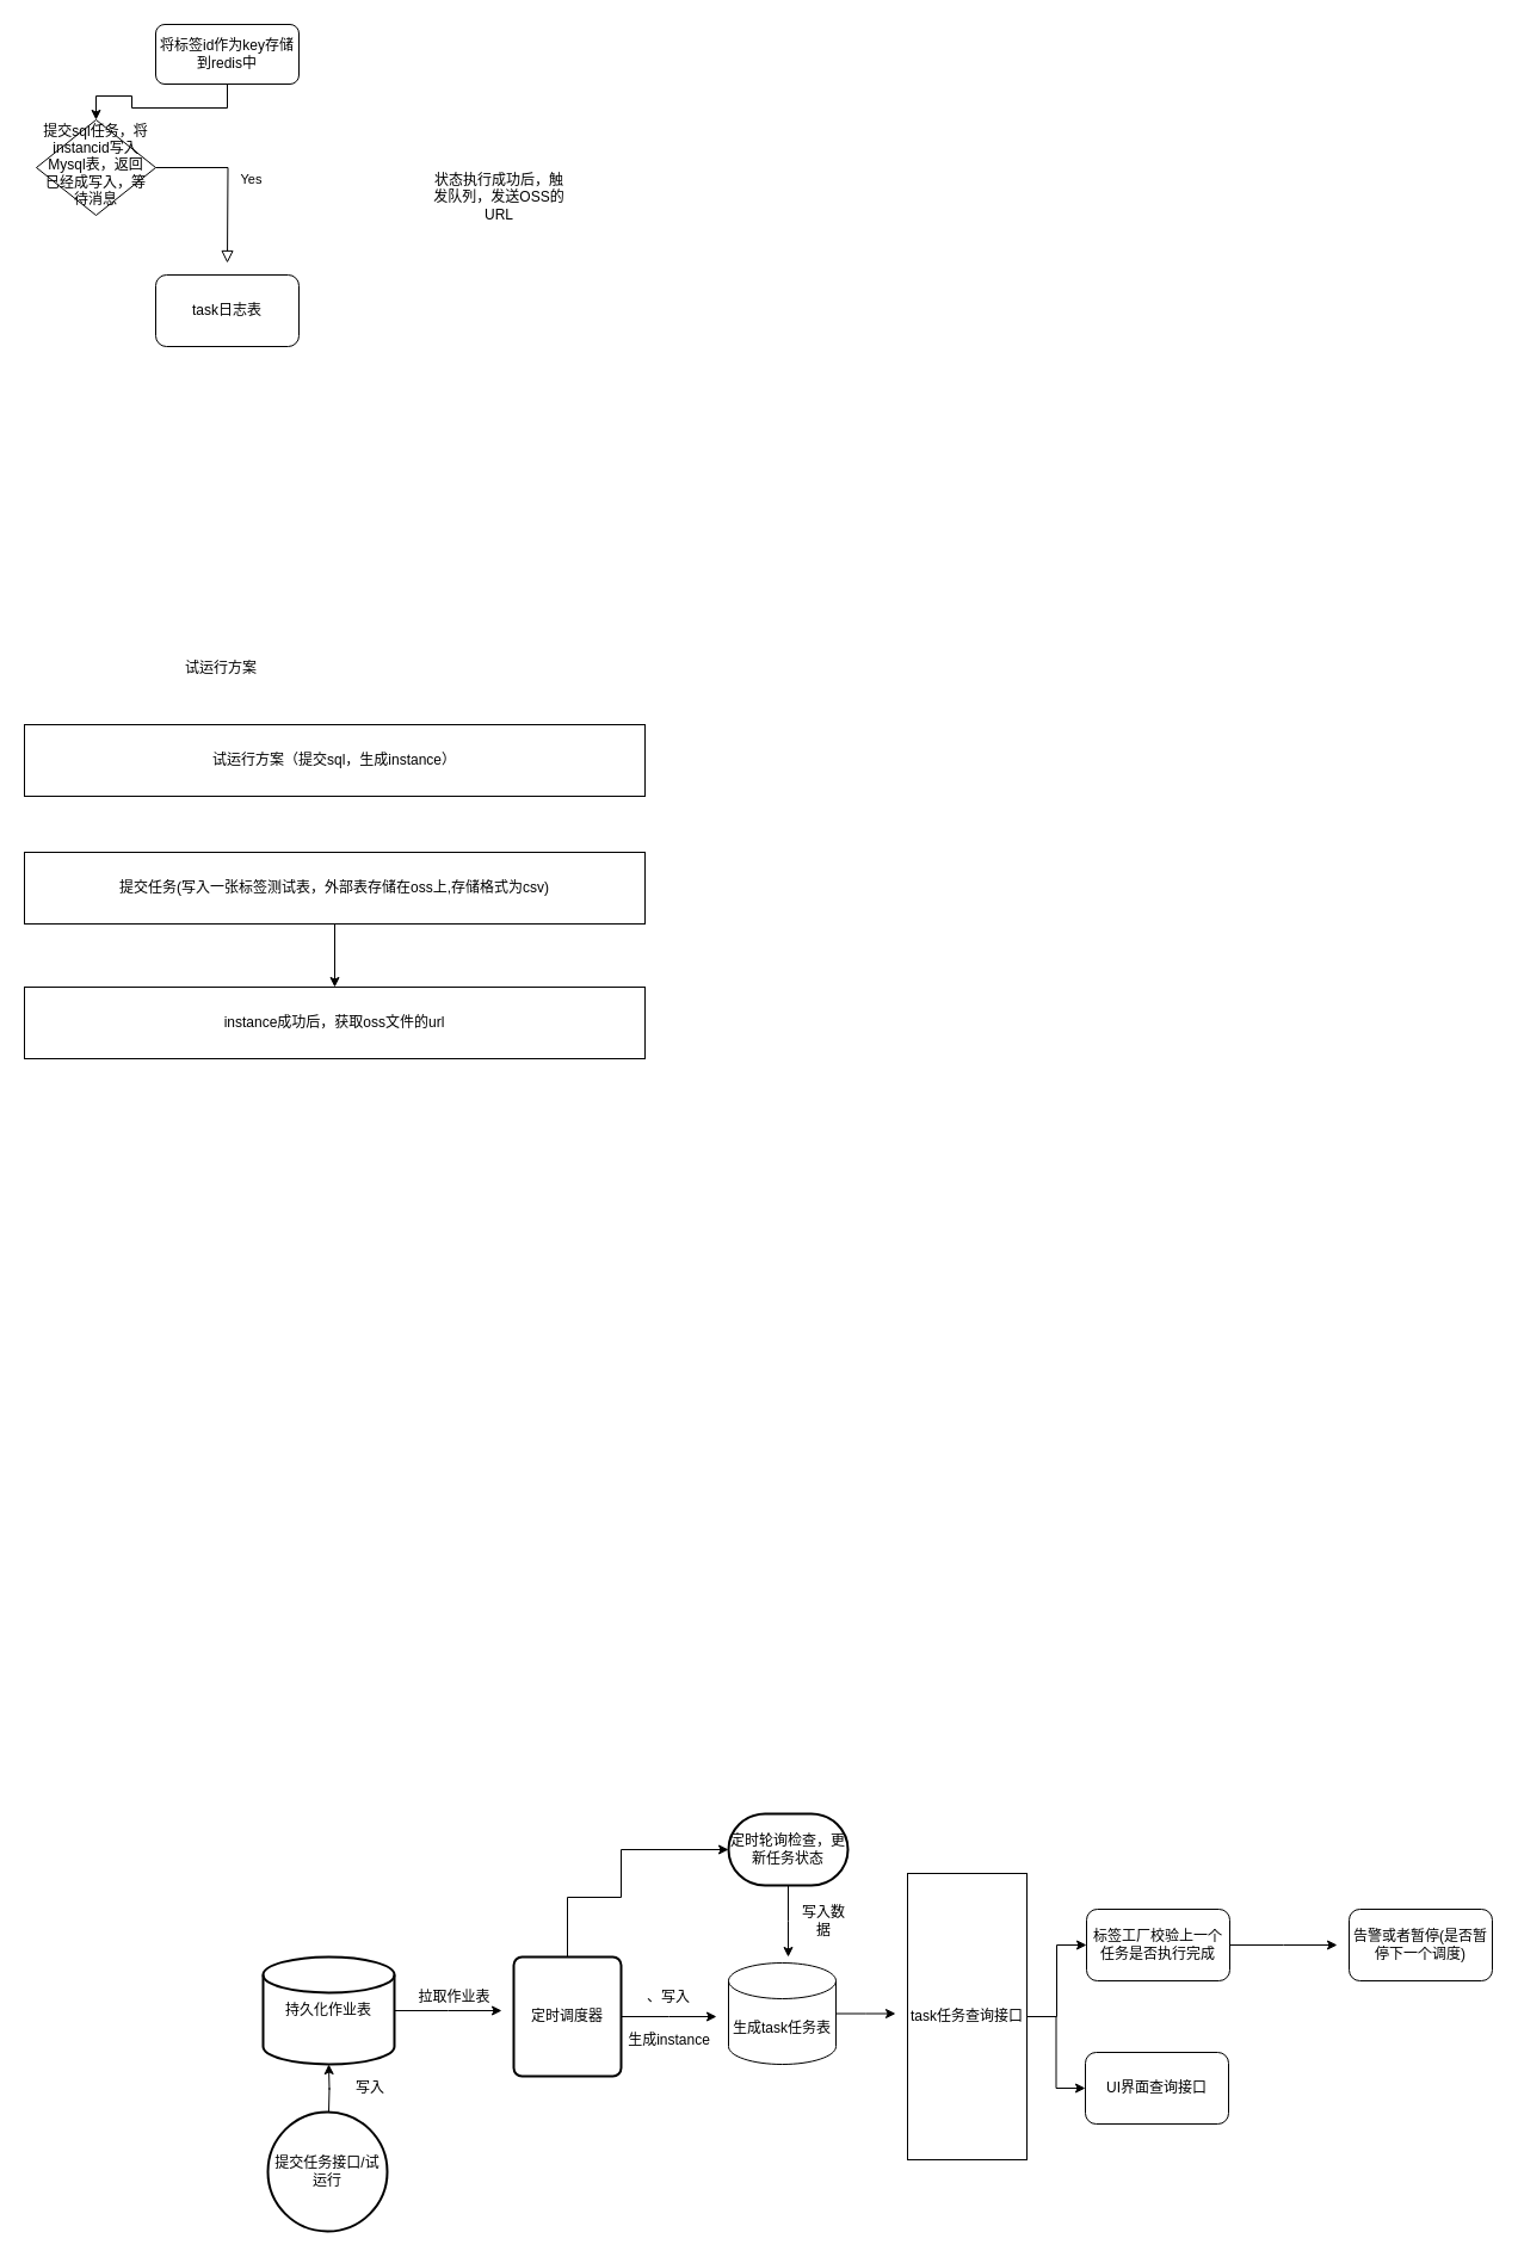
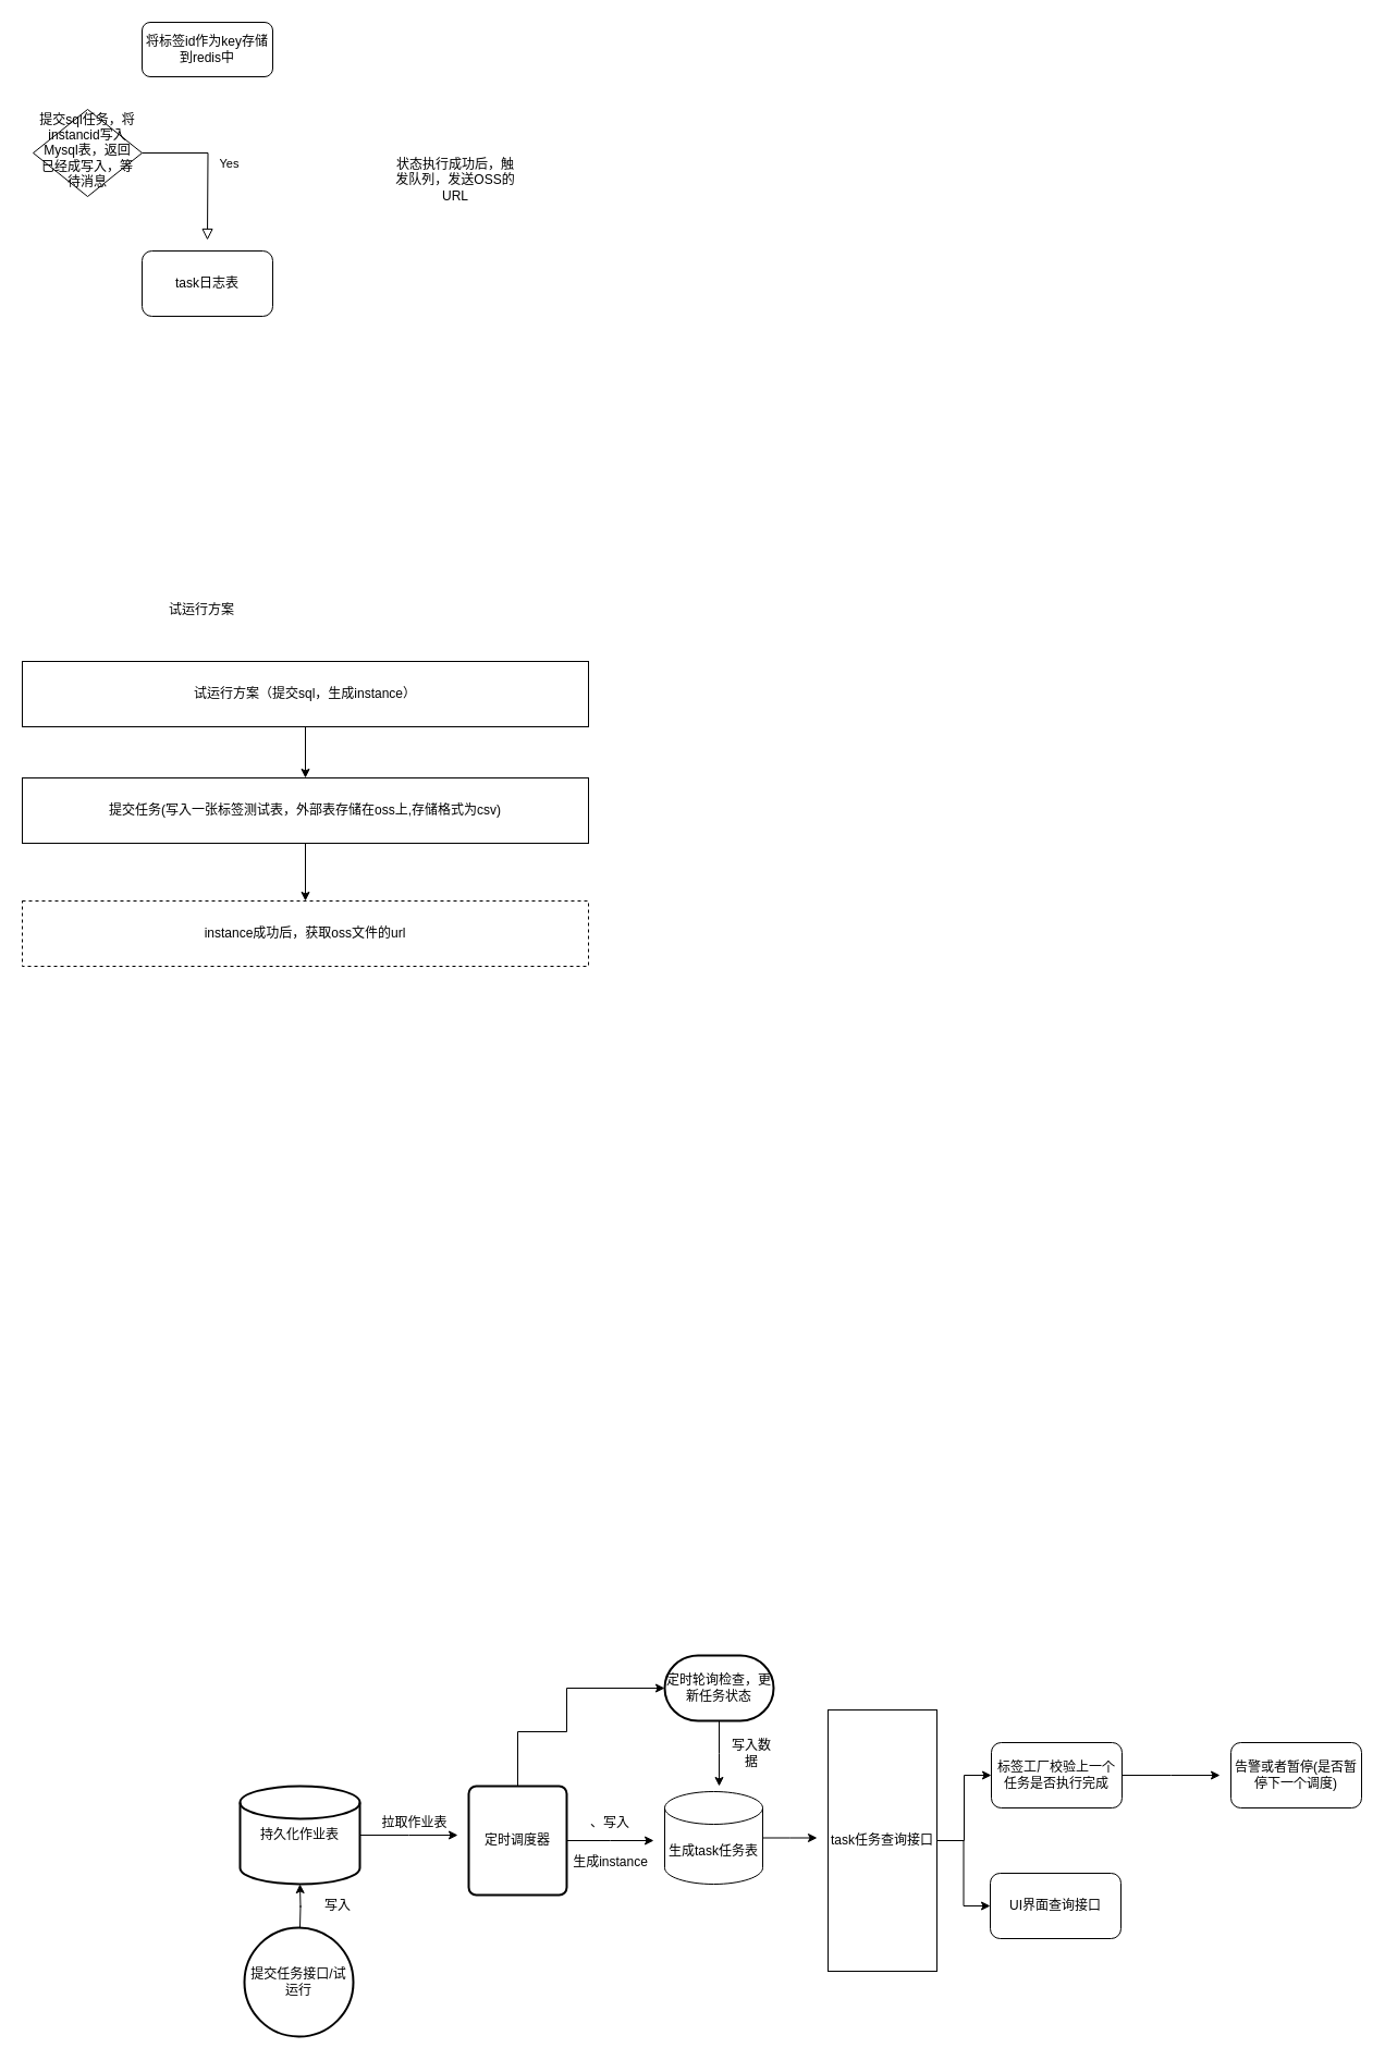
- <mxCell id="9" style="edgeStyle=orthogonalEdgeStyle;rounded=0;orthogonalLoop=1;jettySize=auto;html=1;exitX=0.5;exitY=1;exitDx=0;exitDy=0;entryX=0.5;entryY=0;entryDx=0;entryDy=0;" edge="1" parent="1" source="10" target="3"><mxGeometry relative="1" as="geometry" /></mxCell>
+ <mxCell id="4" value="" style="edgeStyle=orthogonalEdgeStyle;rounded=0;orthogonalLoop=1;jettySize=auto;html=1;" parent="1" source="5" target="7" edge="1"><mxGeometry relative="1" as="geometry" /></mxCell>
- <mxCell id="8" value="instance成功后，获取oss文件的url" style="rounded=0;whiteSpace=wrap;html=1;" parent="1" vertex="1"><mxGeometry x="20" y="827" width="520" height="60" as="geometry" /></mxCell>
+ <mxCell id="8" value="instance成功后，获取oss文件的url" style="rounded=0;whiteSpace=wrap;html=1;dashed=1;" parent="1" vertex="1"><mxGeometry x="20" y="827" width="520" height="60" as="geometry" /></mxCell>
